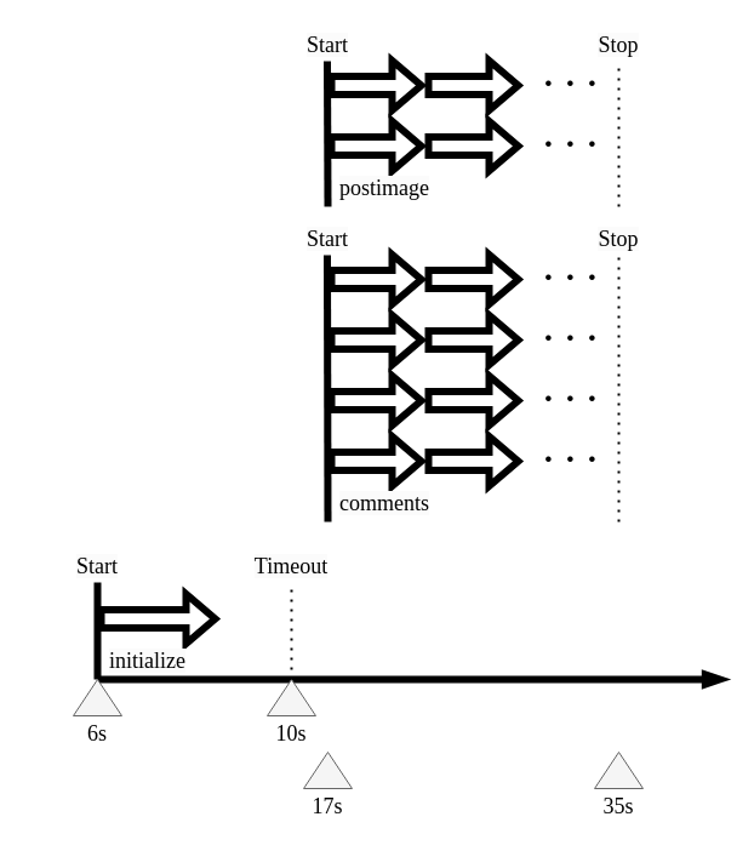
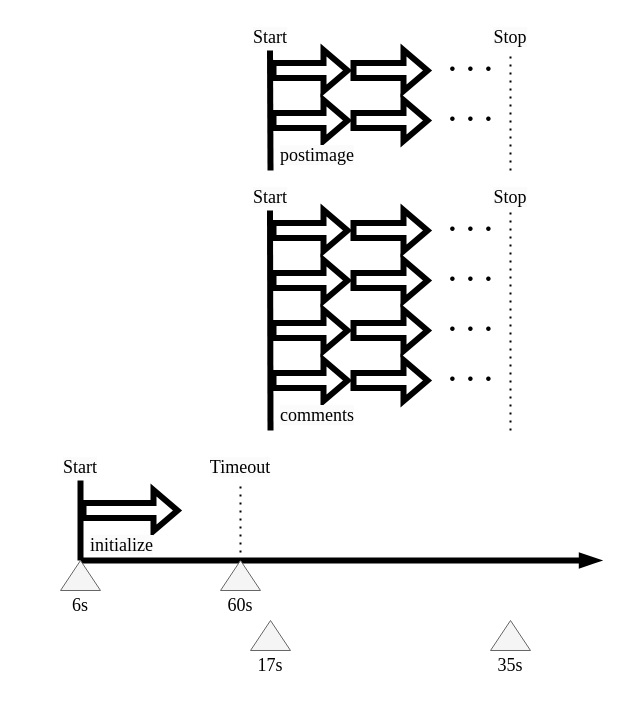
- <mxCell id="9" value="10s" style="text;html=1;strokeColor=none;fillColor=none;align=center;verticalAlign=middle;whiteSpace=wrap;rounded=0;fontFamily=Noto Sans Japanese;fontSource=https%3A%2F%2Ffonts.googleapis.com%2Fcss%3Ffamily%3DNoto%2BSans%2BJapanese;fontSize=18;" vertex="1" parent="7"><mxGeometry y="30" width="120" height="30" as="geometry" /></mxCell>
+ <mxCell id="9" value="60s" style="text;html=1;strokeColor=none;fillColor=none;align=center;verticalAlign=middle;whiteSpace=wrap;rounded=0;fontFamily=Noto Sans Japanese;fontSource=https%3A%2F%2Ffonts.googleapis.com%2Fcss%3Ffamily%3DNoto%2BSans%2BJapanese;fontSize=18;" vertex="1" parent="7"><mxGeometry y="30" width="120" height="30" as="geometry" /></mxCell>
